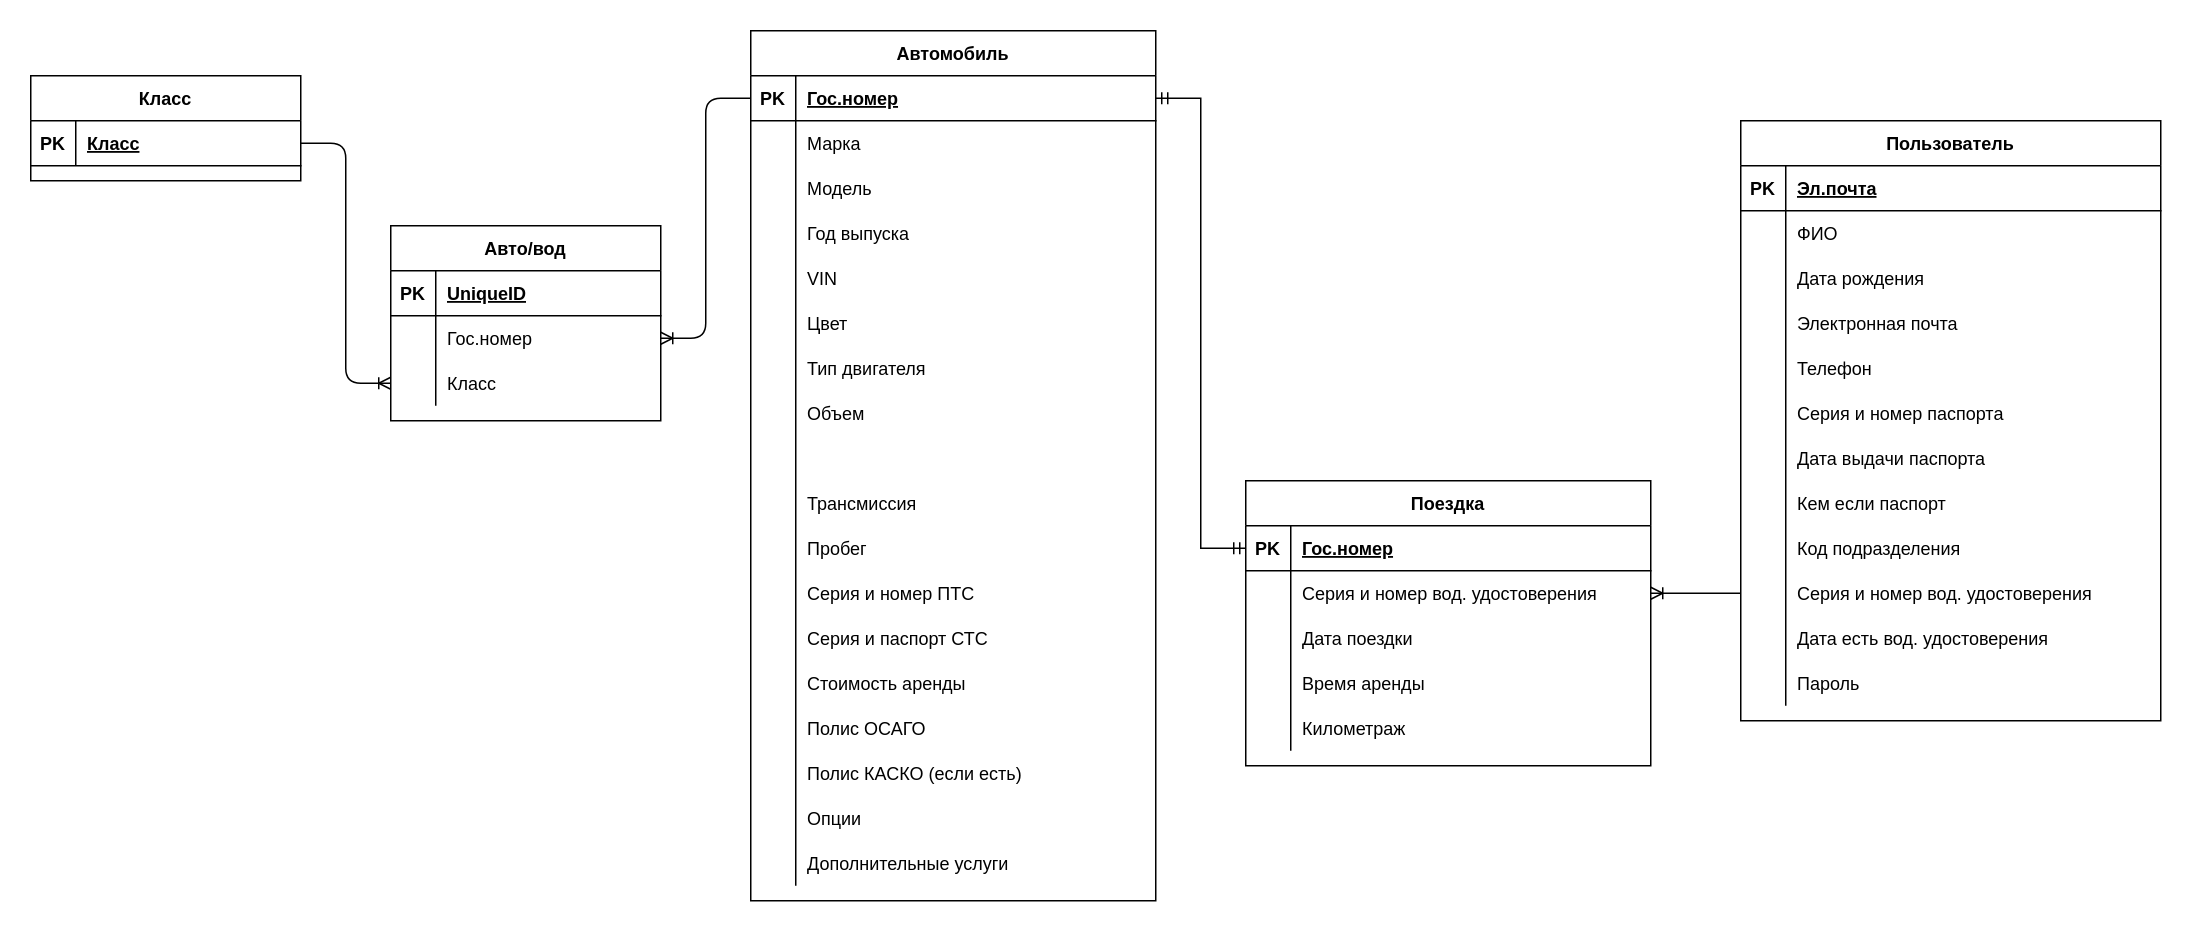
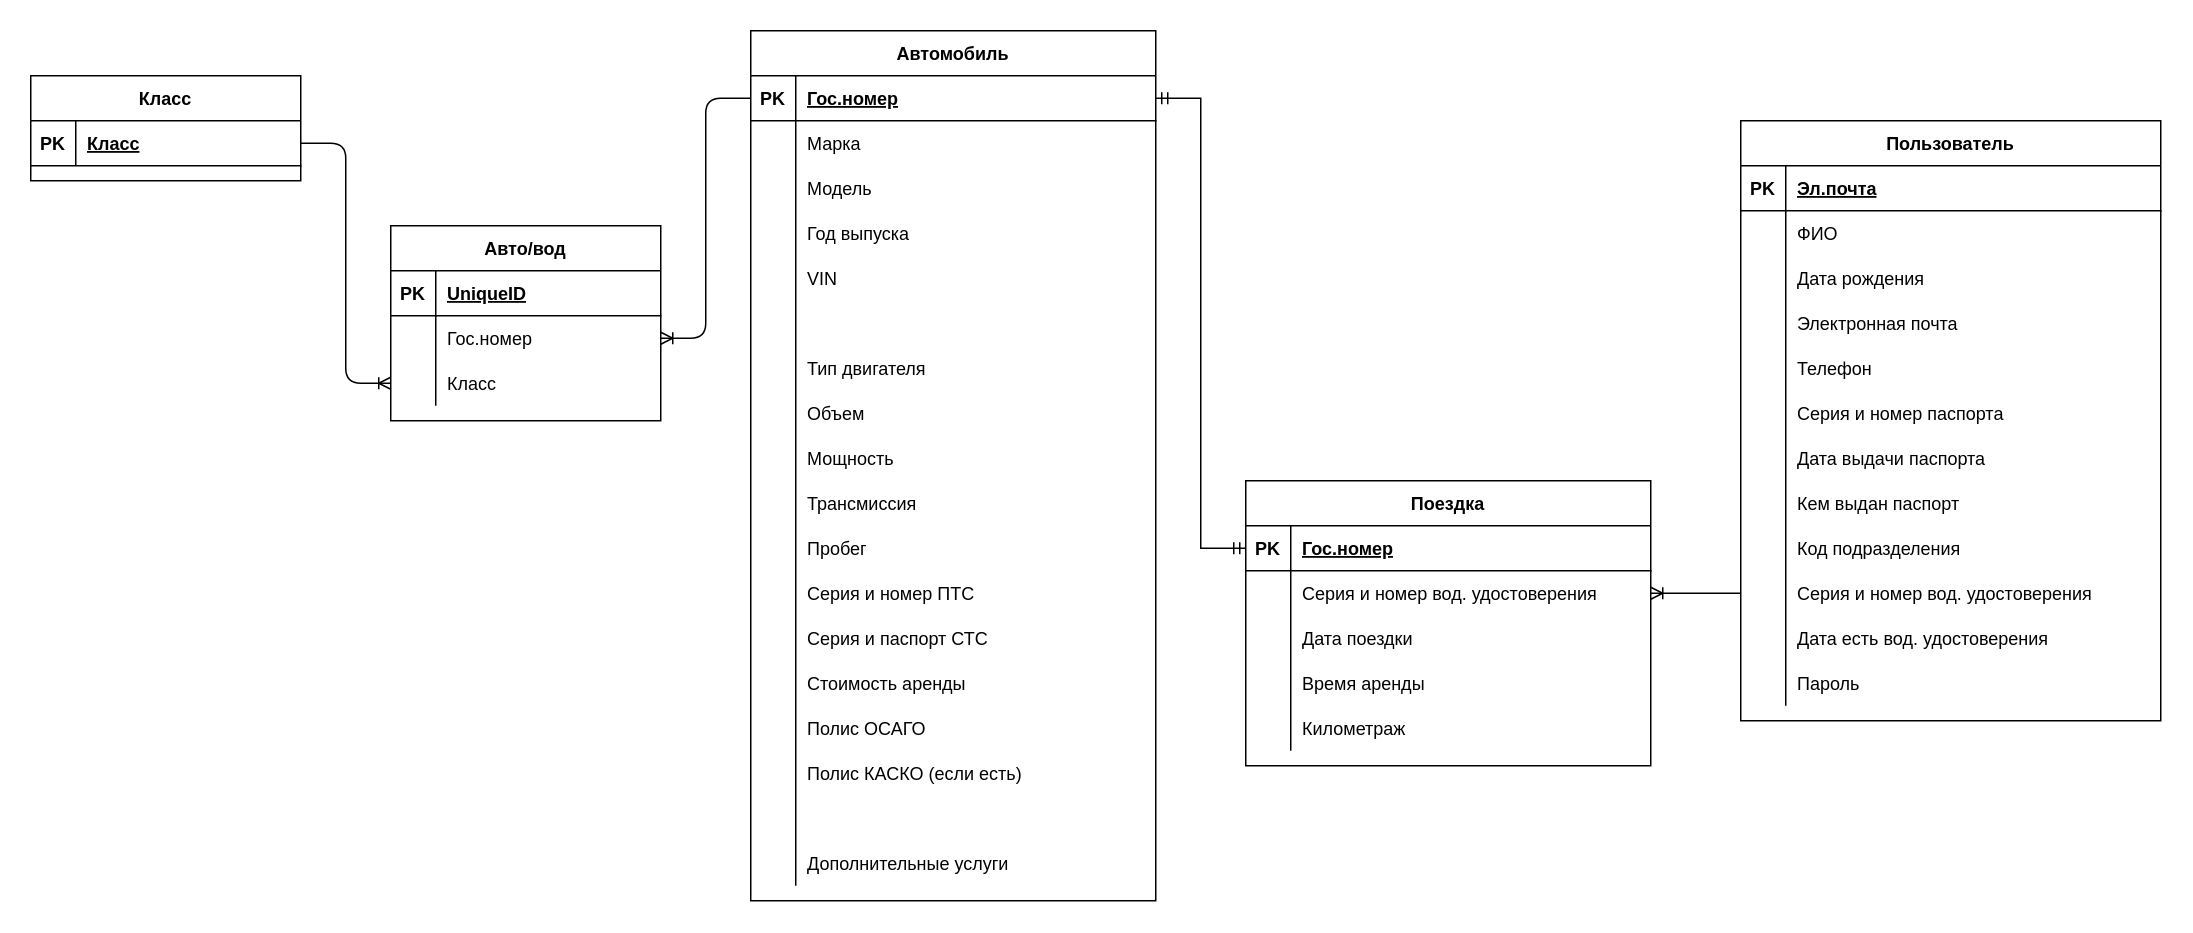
- <mxCell id="57" value="Цвет" style="shape=partialRectangle;connectable=0;fillColor=none;top=0;left=0;bottom=0;right=0;align=left;spacingLeft=6;overflow=hidden;" parent="55" vertex="1"><mxGeometry x="30" width="240" height="30" as="geometry" /></mxCell>
+ <mxCell id="66" value="Мощность" style="shape=partialRectangle;connectable=0;fillColor=none;top=0;left=0;bottom=0;right=0;align=left;spacingLeft=6;overflow=hidden;" parent="64" vertex="1"><mxGeometry x="30" width="240" height="30" as="geometry" /></mxCell>
- <mxCell id="26" value="Кем если паспорт" style="shape=partialRectangle;connectable=0;fillColor=none;top=0;left=0;bottom=0;right=0;align=left;spacingLeft=6;overflow=hidden;" parent="24" vertex="1"><mxGeometry x="30" width="250" height="30" as="geometry" /></mxCell>
+ <mxCell id="26" value="Кем выдан паспорт" style="shape=partialRectangle;connectable=0;fillColor=none;top=0;left=0;bottom=0;right=0;align=left;spacingLeft=6;overflow=hidden;" parent="24" vertex="1"><mxGeometry x="30" width="250" height="30" as="geometry" /></mxCell>
- <mxCell id="90" value="Опции" style="shape=partialRectangle;connectable=0;fillColor=none;top=0;left=0;bottom=0;right=0;align=left;spacingLeft=6;overflow=hidden;" parent="88" vertex="1"><mxGeometry x="30" width="240" height="30" as="geometry" /></mxCell>
